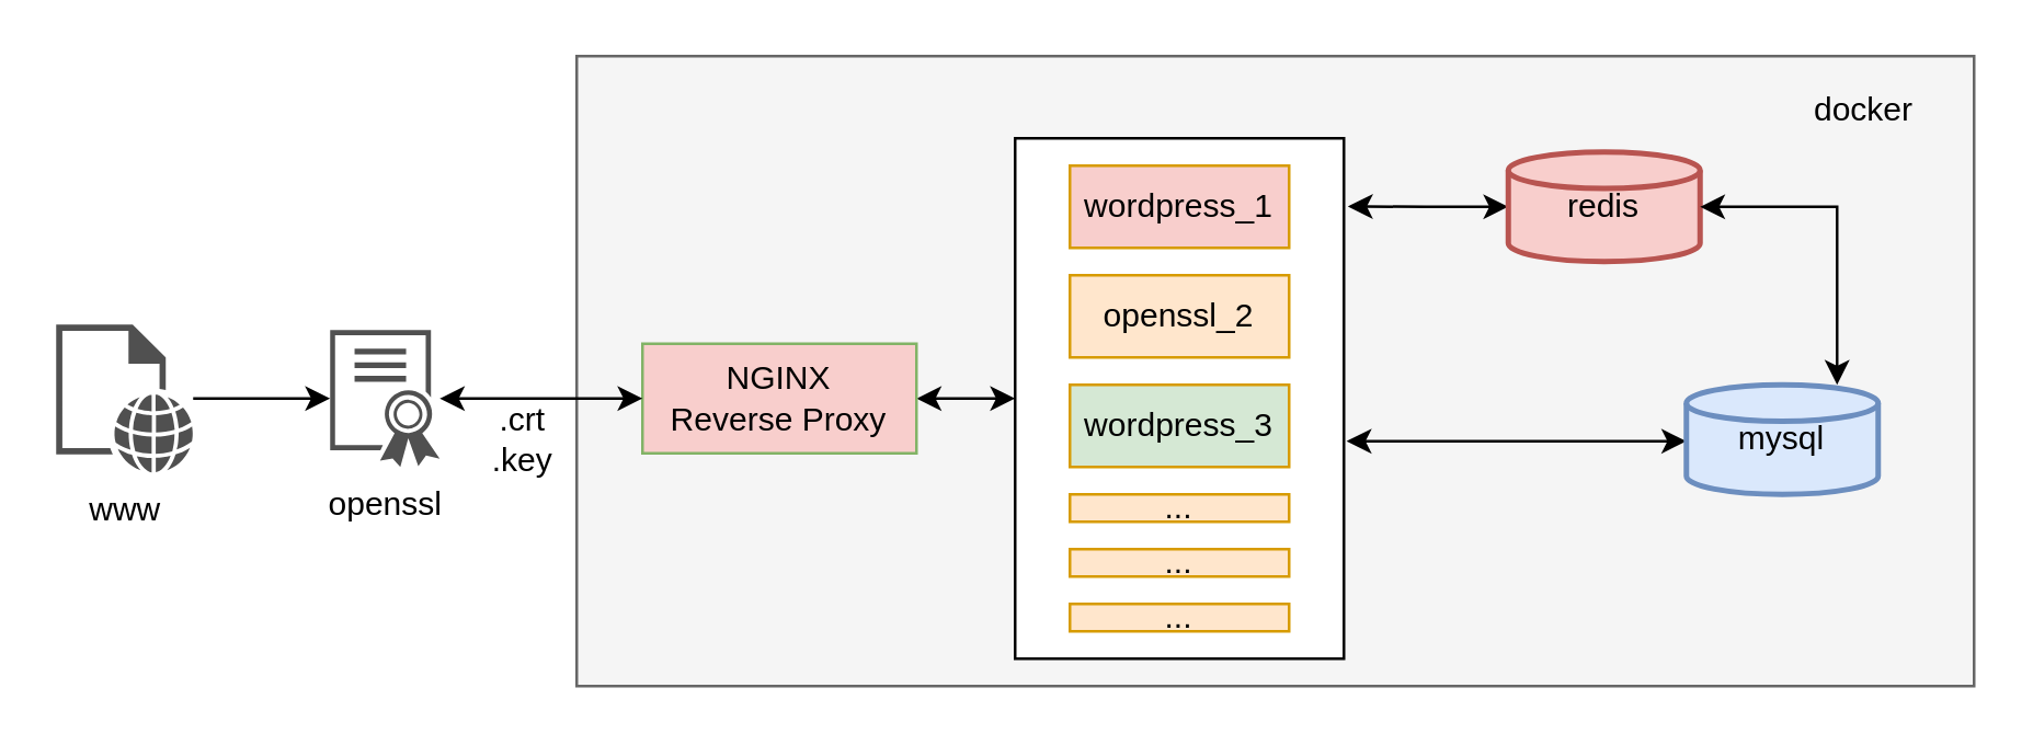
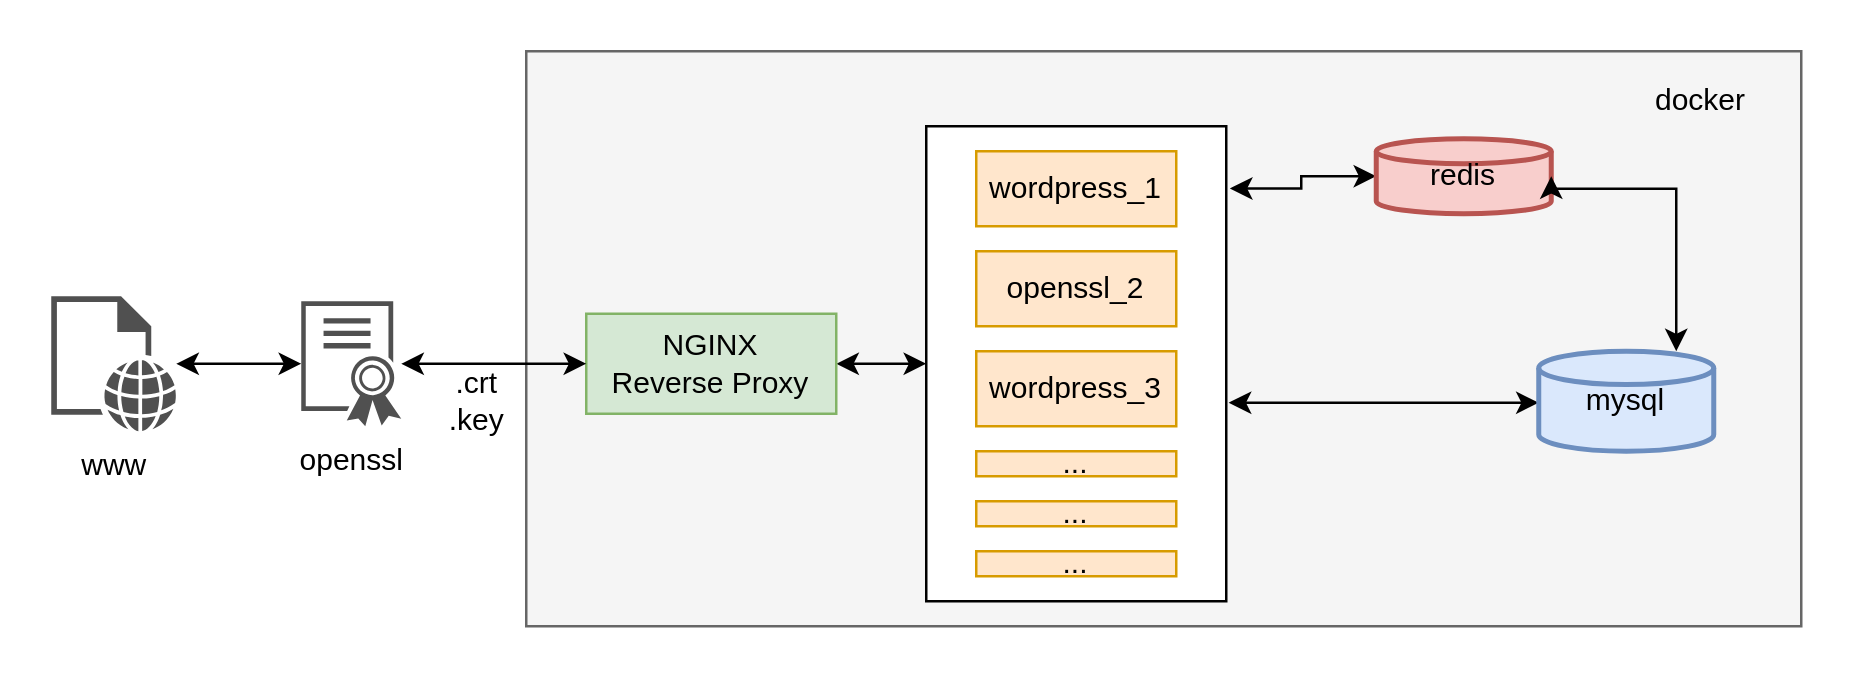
- <mxCell id="14" value="wordpress_1" style="rounded=0;whiteSpace=wrap;html=1;fillColor=#f8cecc;strokeColor=#d79b00;" parent="1" vertex="1"><mxGeometry x="390" y="60" width="80" height="30" as="geometry" /></mxCell>
+ <mxCell id="14" value="wordpress_1" style="rounded=0;whiteSpace=wrap;html=1;fillColor=#ffe6cc;strokeColor=#d79b00;" parent="1" vertex="1"><mxGeometry x="390" y="60" width="80" height="30" as="geometry" /></mxCell>
- <mxCell id="9" value="redis" style="strokeWidth=2;html=1;shape=mxgraph.flowchart.database;whiteSpace=wrap;fillColor=#f8cecc;strokeColor=#b85450;" parent="1" vertex="1"><mxGeometry x="550" y="55" width="70" height="40" as="geometry" /></mxCell>
+ <mxCell id="9" value="redis" style="strokeWidth=2;html=1;shape=mxgraph.flowchart.database;whiteSpace=wrap;fillColor=#f8cecc;strokeColor=#b85450;" parent="1" vertex="1"><mxGeometry x="550" y="55" width="70" height="30" as="geometry" /></mxCell>
- <mxCell id="2" style="edgeStyle=orthogonalEdgeStyle;rounded=0;orthogonalLoop=1;jettySize=auto;html=1;startArrow=classic;startFill=1;endArrow=none;endFill=1;" parent="1" source="3" target="5" edge="1"><mxGeometry relative="1" as="geometry"><Array as="points" /></mxGeometry></mxCell>
+ <mxCell id="2" style="edgeStyle=orthogonalEdgeStyle;rounded=0;orthogonalLoop=1;jettySize=auto;html=1;startArrow=classic;startFill=1;endArrow=classic;endFill=1;" parent="1" source="3" target="5" edge="1"><mxGeometry relative="1" as="geometry"><Array as="points" /></mxGeometry></mxCell>
- <mxCell id="7" value="NGINX&lt;br&gt;Reverse Proxy" style="rounded=0;whiteSpace=wrap;html=1;fillColor=#f8cecc;strokeColor=#82b366;" parent="1" vertex="1"><mxGeometry x="234" y="125" width="100" height="40" as="geometry" /></mxCell>
+ <mxCell id="7" value="NGINX&lt;br&gt;Reverse Proxy" style="rounded=0;whiteSpace=wrap;html=1;fillColor=#d5e8d4;strokeColor=#82b366;" parent="1" vertex="1"><mxGeometry x="234" y="125" width="100" height="40" as="geometry" /></mxCell>
- <mxCell id="16" value="wordpress_3" style="rounded=0;whiteSpace=wrap;html=1;fillColor=#d5e8d4;strokeColor=#d79b00;" parent="1" vertex="1"><mxGeometry x="390" y="140" width="80" height="30" as="geometry" /></mxCell>
+ <mxCell id="16" value="wordpress_3" style="rounded=0;whiteSpace=wrap;html=1;fillColor=#ffe6cc;strokeColor=#d79b00;" parent="1" vertex="1"><mxGeometry x="390" y="140" width="80" height="30" as="geometry" /></mxCell>
